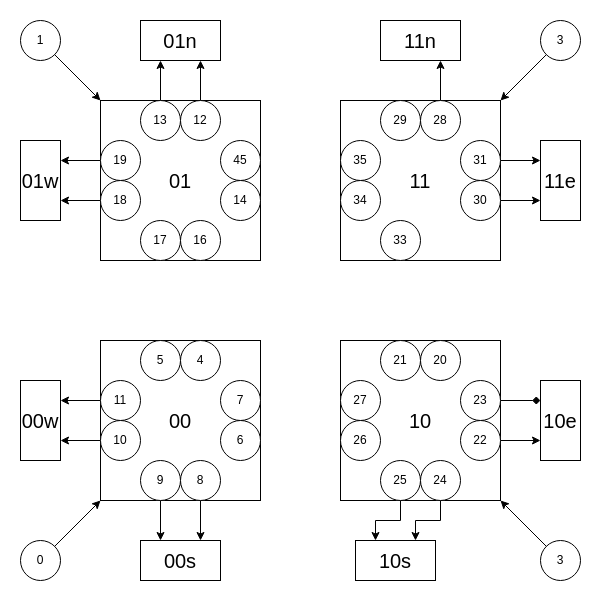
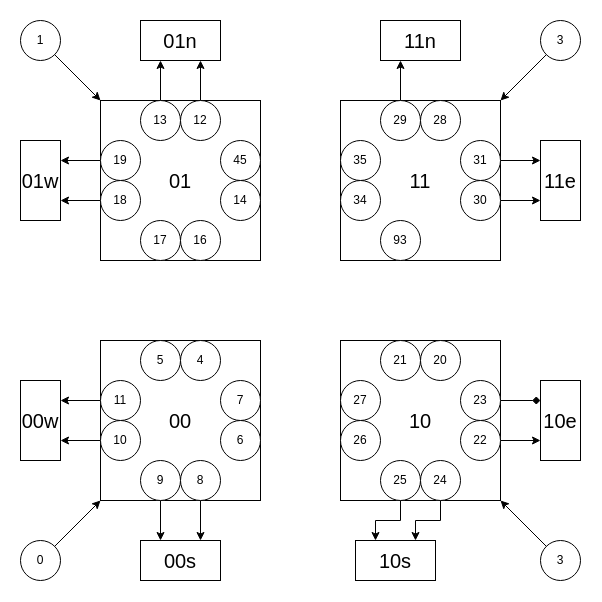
+ <mxCell id="16" style="edgeStyle=orthogonalEdgeStyle;rounded=0;orthogonalLoop=1;jettySize=auto;html=1;exitX=0.5;exitY=0;exitDx=0;exitDy=0;entryX=0.25;entryY=1;entryDx=0;entryDy=0;fontSize=20;" edge="1" parent="1" source="17" target="66"><mxGeometry relative="1" as="geometry" /></mxCell>
- <mxCell id="18" style="edgeStyle=orthogonalEdgeStyle;rounded=0;orthogonalLoop=1;jettySize=auto;html=1;exitX=0.5;exitY=0;exitDx=0;exitDy=0;entryX=0.75;entryY=1;entryDx=0;entryDy=0;fontSize=20;" edge="1" parent="1" source="19" target="66"><mxGeometry relative="1" as="geometry" /></mxCell>
- <mxCell id="20" value="33" style="ellipse;whiteSpace=wrap;html=1;aspect=fixed;" vertex="1" parent="1"><mxGeometry x="380" y="220" width="40" height="40" as="geometry" /></mxCell>
+ <mxCell id="20" value="93" style="ellipse;whiteSpace=wrap;html=1;aspect=fixed;" vertex="1" parent="1"><mxGeometry x="380" y="220" width="40" height="40" as="geometry" /></mxCell>
